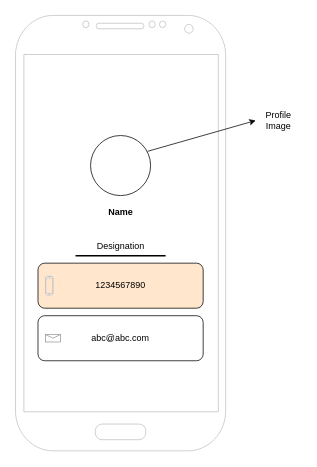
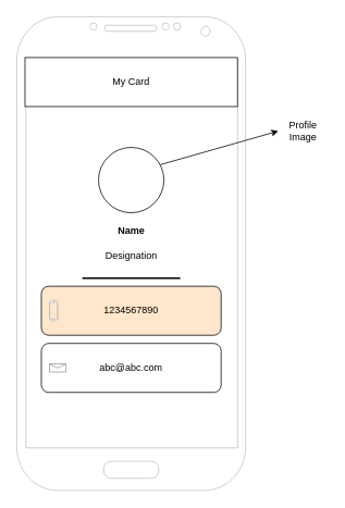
+ <mxCell id="3" value="My Card" style="rounded=0;whiteSpace=wrap;html=1;" vertex="1" parent="1"><mxGeometry x="30" y="70" width="260" height="60" as="geometry" /></mxCell>
- <mxCell id="8" value="Designation" style="text;html=1;align=center;verticalAlign=middle;resizable=0;points=[];autosize=1;strokeColor=none;fillColor=none;" vertex="1" parent="1"><mxGeometry x="115" y="313" width="90" height="30" as="geometry" /></mxCell>
+ <mxCell id="8" value="Designation" style="text;html=1;align=center;verticalAlign=middle;resizable=0;points=[];autosize=1;strokeColor=none;fillColor=none;" vertex="1" parent="1"><mxGeometry x="115" y="298" width="90" height="30" as="geometry" /></mxCell>
